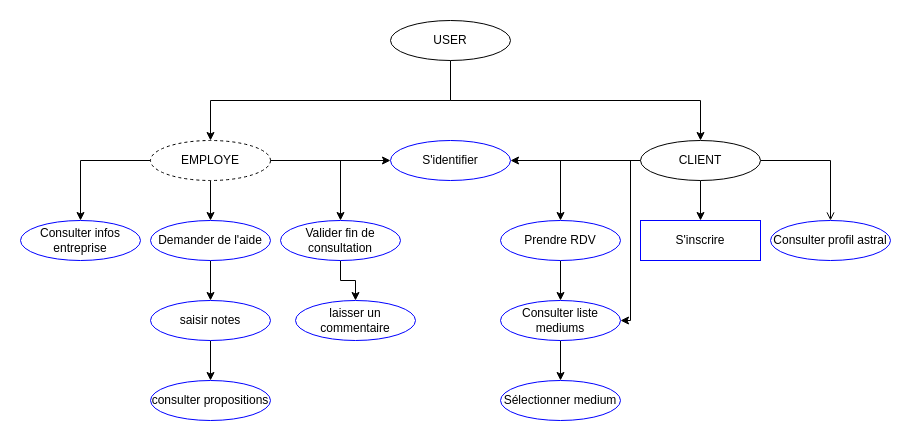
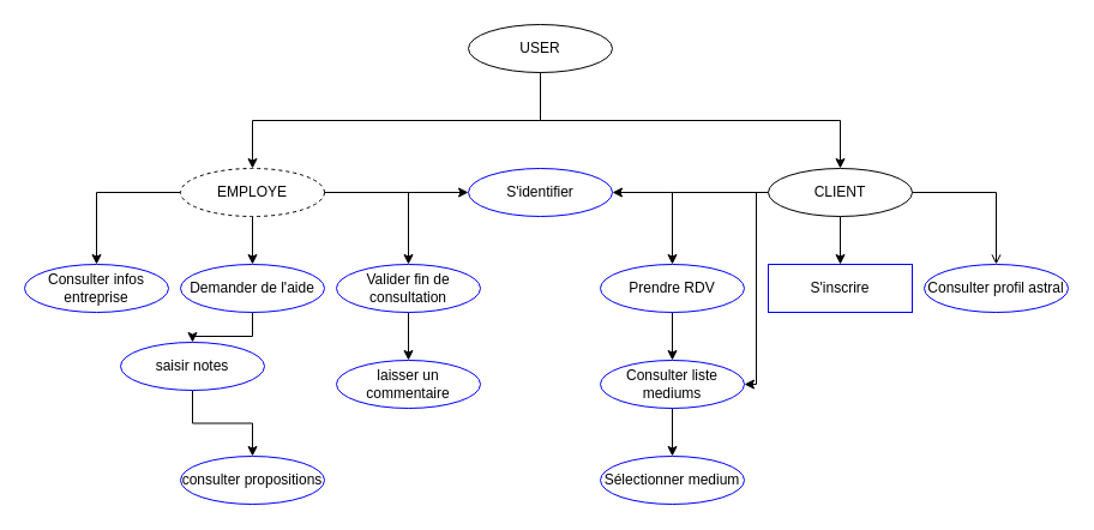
- <mxCell id="22" value="saisir notes" style="ellipse;whiteSpace=wrap;html=1;strokeColor=#0000FF;" vertex="1" parent="1"><mxGeometry x="150" y="300" width="120" height="40" as="geometry" /></mxCell>
+ <mxCell id="22" value="saisir notes" style="ellipse;whiteSpace=wrap;html=1;strokeColor=#0000FF;" vertex="1" parent="1"><mxGeometry x="100" y="285" width="120" height="40" as="geometry" /></mxCell>
- <mxCell id="24" value="laisser un commentaire" style="ellipse;whiteSpace=wrap;html=1;strokeColor=#0000FF;" vertex="1" parent="1"><mxGeometry x="295" y="300" width="120" height="40" as="geometry" /></mxCell>
+ <mxCell id="24" value="laisser un commentaire" style="ellipse;whiteSpace=wrap;html=1;strokeColor=#0000FF;" vertex="1" parent="1"><mxGeometry x="280" y="300" width="120" height="40" as="geometry" /></mxCell>
